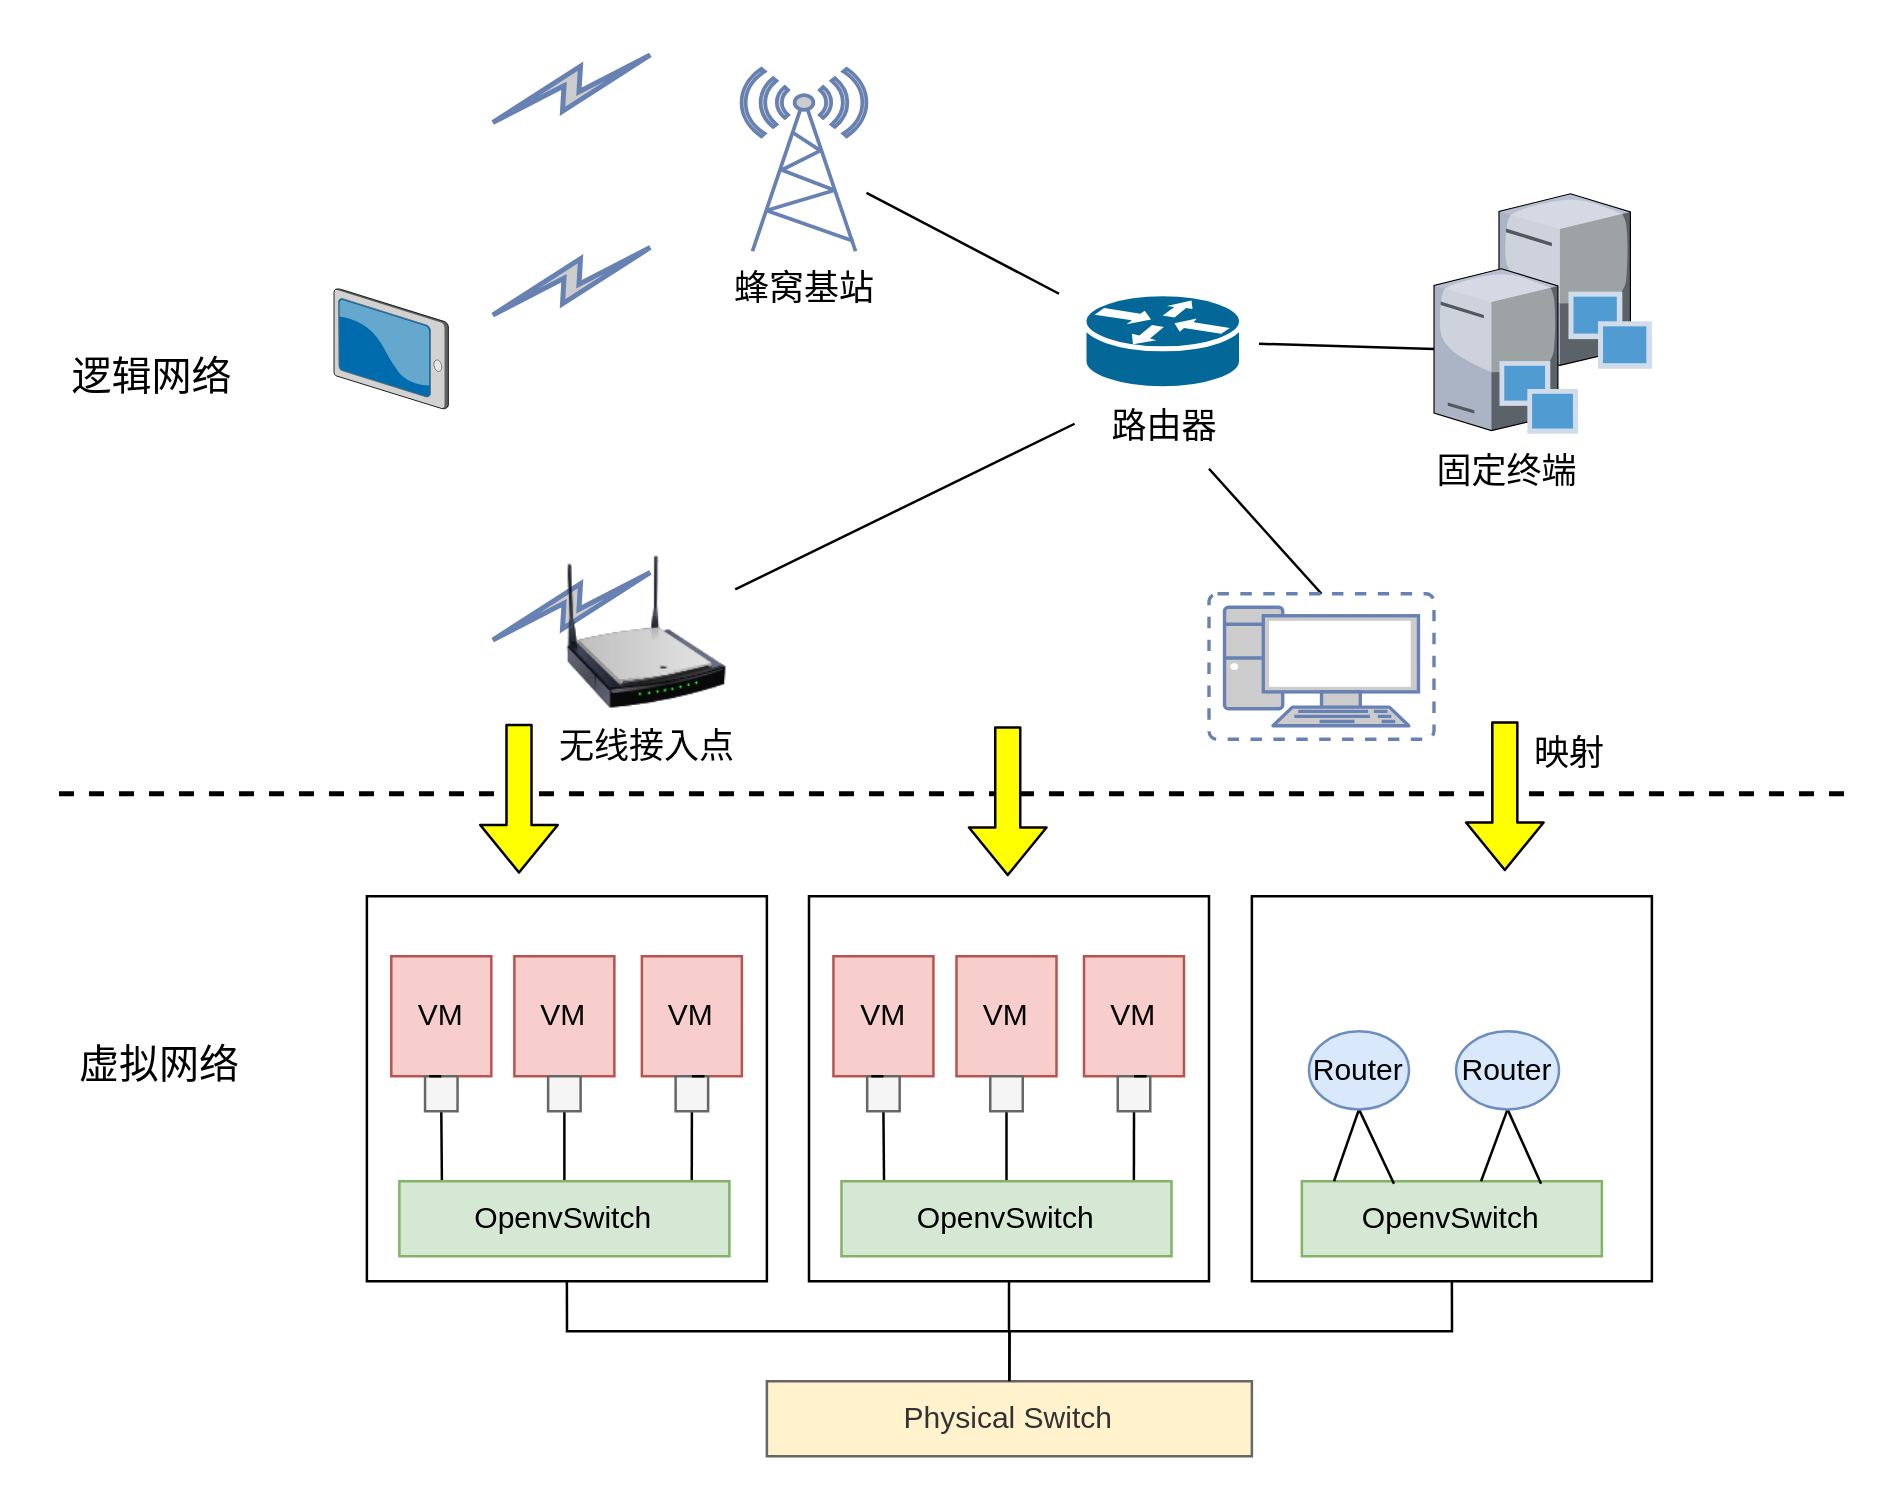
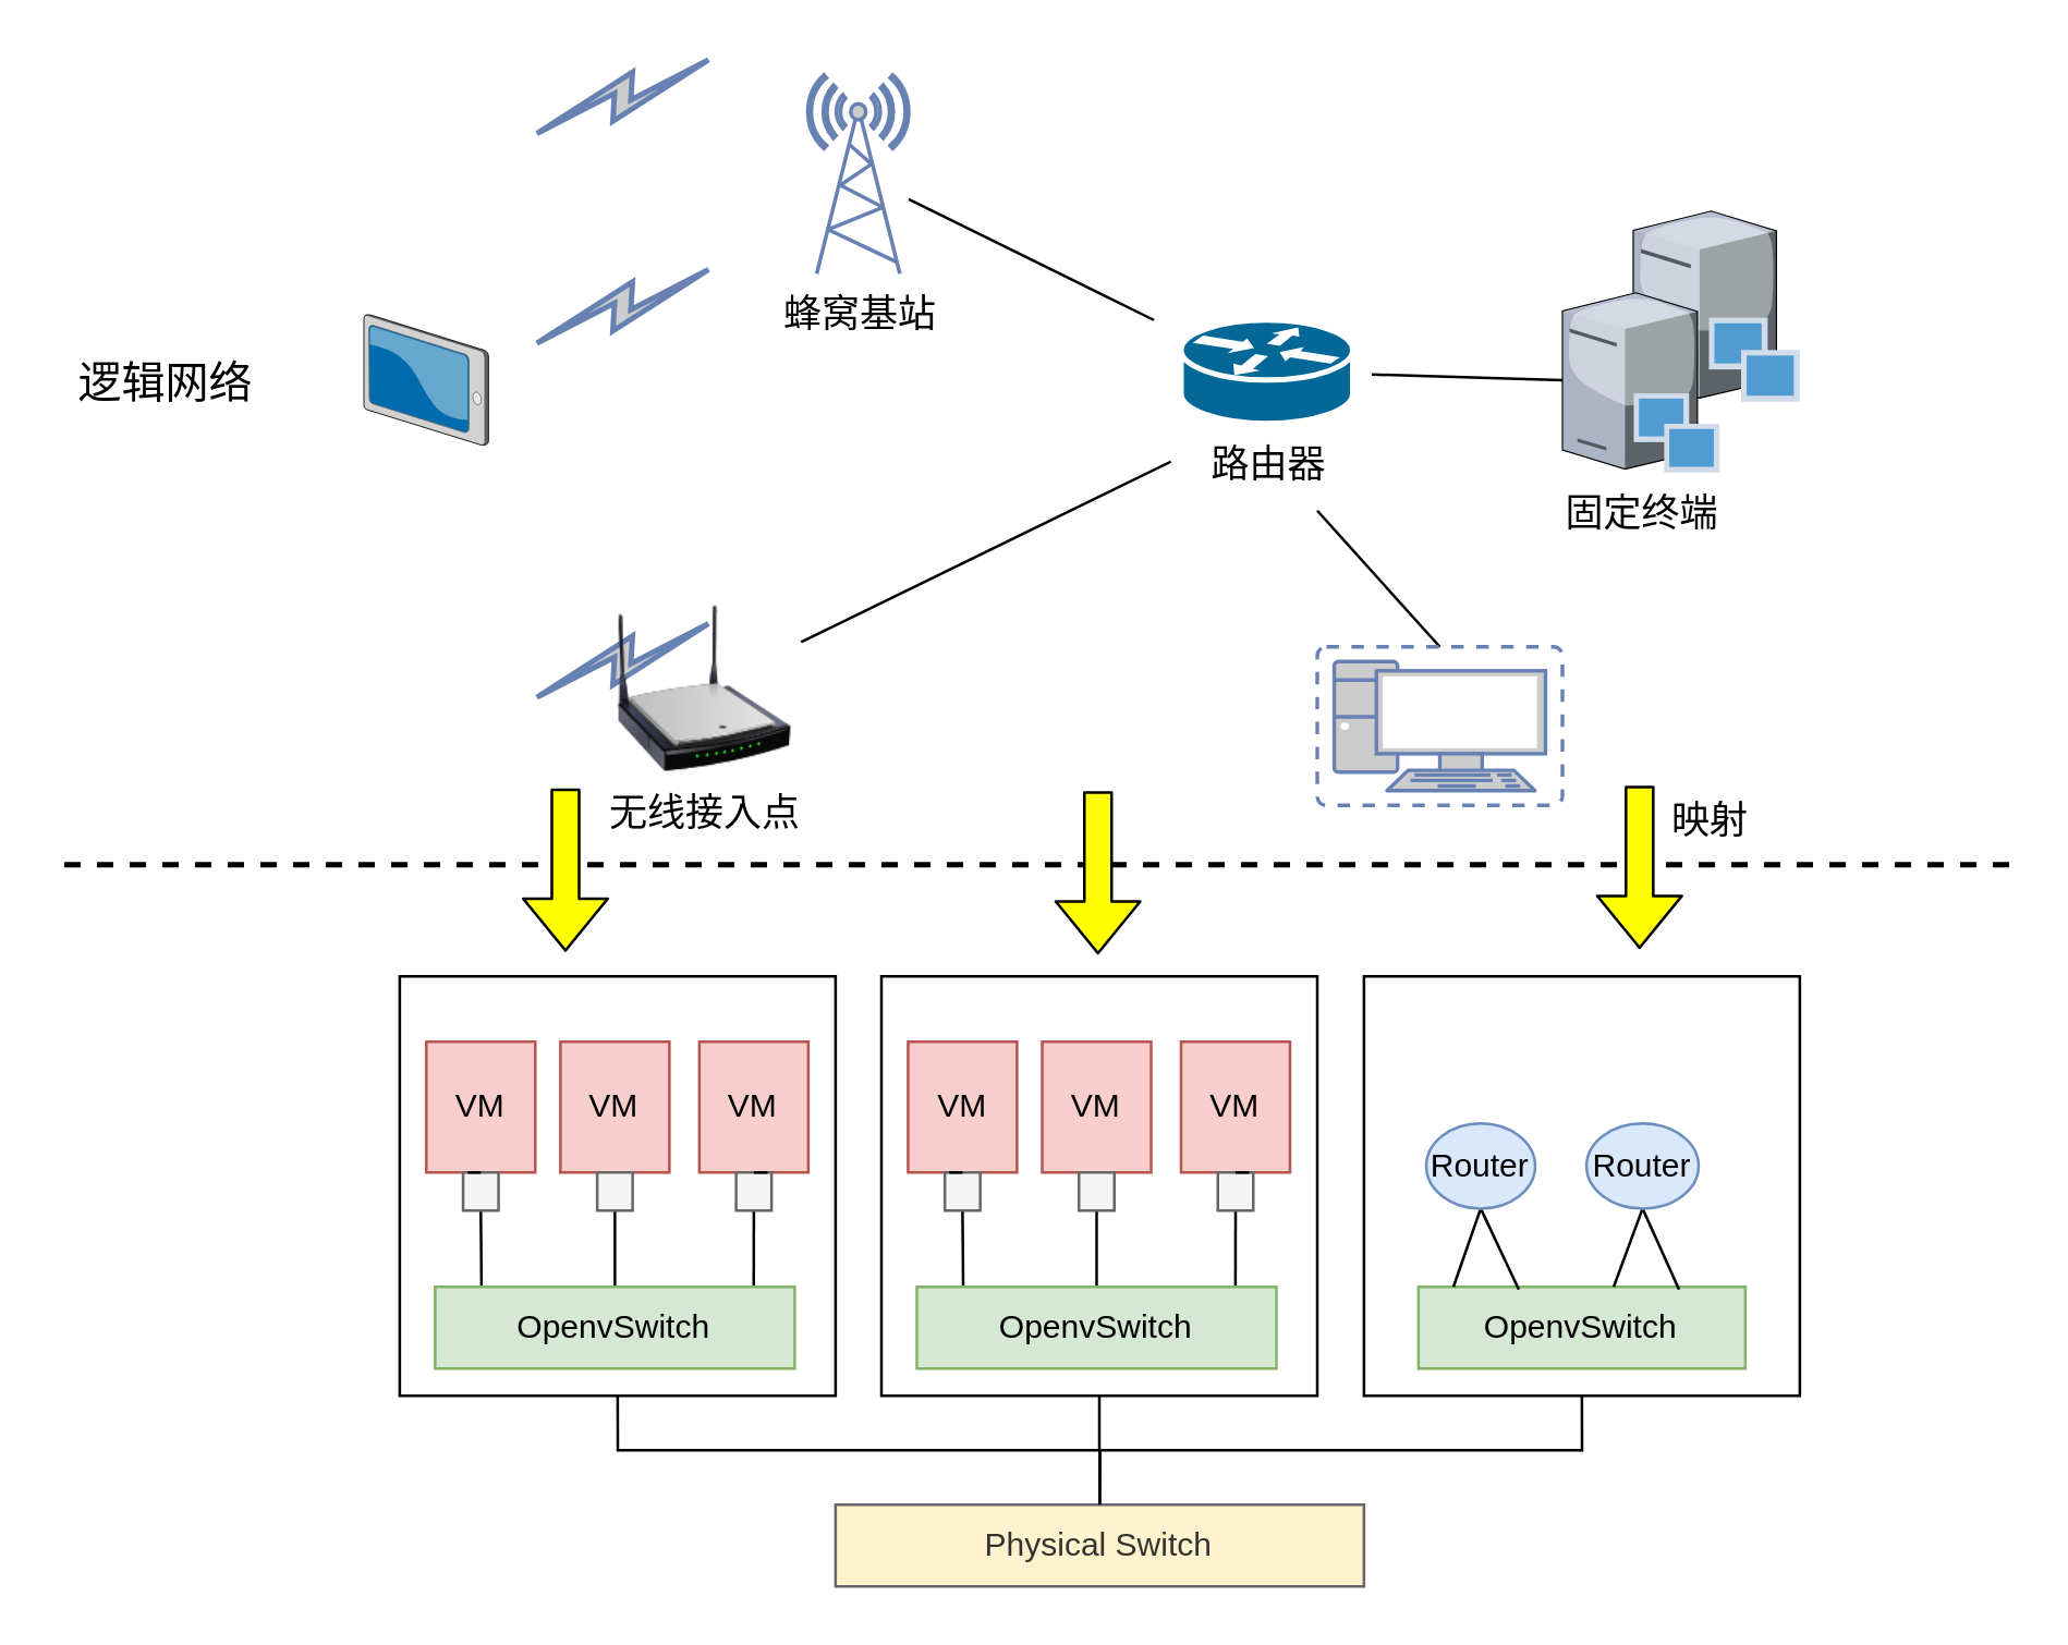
- <mxCell id="3" value="&lt;font style=&quot;font-size: 14px&quot; color=&quot;#000000&quot;&gt;蜂窝基站&lt;/font&gt;" style="fontColor=#0066CC;verticalAlign=top;verticalLabelPosition=bottom;labelPosition=center;align=center;html=1;outlineConnect=0;fillColor=#CCCCCC;strokeColor=#6881B3;gradientColor=none;gradientDirection=north;strokeWidth=2;shape=mxgraph.networks.radio_tower;" parent="1" vertex="1"><mxGeometry x="296" y="27" width="50" height="73" as="geometry" /></mxCell>
+ <mxCell id="3" value="&lt;font style=&quot;font-size: 14px&quot; color=&quot;#000000&quot;&gt;蜂窝基站&lt;/font&gt;" style="fontColor=#0066CC;verticalAlign=top;verticalLabelPosition=bottom;labelPosition=center;align=center;html=1;outlineConnect=0;fillColor=#CCCCCC;strokeColor=#6881B3;gradientColor=none;gradientDirection=north;strokeWidth=2;shape=mxgraph.networks.radio_tower;" parent="1" vertex="1"><mxGeometry x="296" y="27" width="37" height="73" as="geometry" /></mxCell>
- <mxCell id="16" value="&lt;font style=&quot;font-size: 16px&quot;&gt;逻辑网络&lt;/font&gt;" style="text;html=1;align=center;verticalAlign=middle;resizable=0;points=[];autosize=1;" parent="1" vertex="1"><mxGeometry x="20" y="140" width="80" height="20" as="geometry" /></mxCell>
+ <mxCell id="16" value="&lt;font style=&quot;font-size: 16px&quot;&gt;逻辑网络&lt;/font&gt;" style="text;html=1;align=center;verticalAlign=middle;resizable=0;points=[];autosize=1;" parent="1" vertex="1"><mxGeometry x="20" y="130" width="80" height="20" as="geometry" /></mxCell>
- <mxCell id="17" value="&lt;font style=&quot;font-size: 16px&quot;&gt;虚拟网络&lt;/font&gt;" style="text;html=1;align=center;verticalAlign=middle;resizable=0;points=[];autosize=1;" parent="1" vertex="1"><mxGeometry x="23" y="415" width="80" height="20" as="geometry" /></mxCell>
